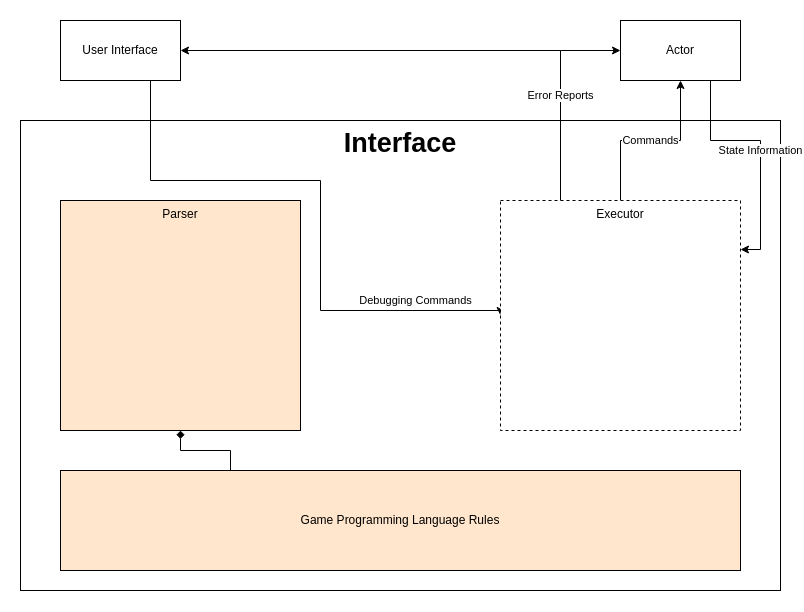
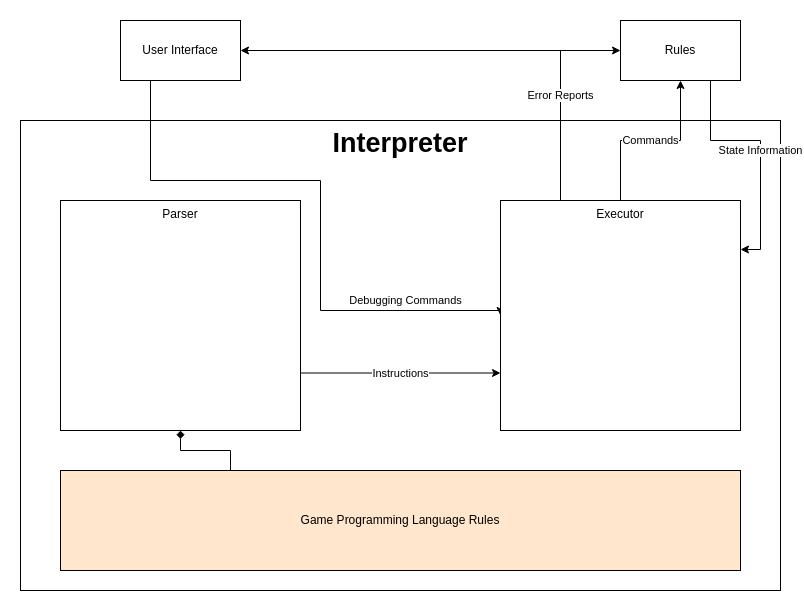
- <mxCell id="4" value="User Interface" style="rounded=0;whiteSpace=wrap;html=1;" vertex="1" parent="1"><mxGeometry x="60" y="20" width="120" height="60" as="geometry" /></mxCell>
+ <mxCell id="4" value="User Interface" style="rounded=0;whiteSpace=wrap;html=1;" vertex="1" parent="1"><mxGeometry x="120" y="20" width="120" height="60" as="geometry" /></mxCell>
- <mxCell id="6" value="Actor" style="rounded=0;whiteSpace=wrap;html=1;" vertex="1" parent="1"><mxGeometry x="620" y="20" width="120" height="60" as="geometry" /></mxCell>
+ <mxCell id="6" value="Rules" style="rounded=0;whiteSpace=wrap;html=1;" vertex="1" parent="1"><mxGeometry x="620" y="20" width="120" height="60" as="geometry" /></mxCell>
- <mxCell id="2" value="&lt;font style=&quot;font-size: 27px&quot;&gt;&lt;b&gt;Interface&lt;/b&gt;&lt;/font&gt;" style="rounded=0;whiteSpace=wrap;html=1;verticalAlign=top;" vertex="1" parent="1"><mxGeometry x="20" y="120" width="760" height="470" as="geometry" /></mxCell>
+ <mxCell id="2" value="&lt;font style=&quot;font-size: 27px&quot;&gt;&lt;b&gt;Interpreter&lt;/b&gt;&lt;/font&gt;" style="rounded=0;whiteSpace=wrap;html=1;verticalAlign=top;" vertex="1" parent="1"><mxGeometry x="20" y="120" width="760" height="470" as="geometry" /></mxCell>
- <mxCell id="8" value="Parser" style="rounded=0;whiteSpace=wrap;html=1;verticalAlign=top;fillColor=#ffe6cc;" vertex="1" parent="1"><mxGeometry x="60" y="200" width="240" height="230" as="geometry" /></mxCell>
+ <mxCell id="8" value="Parser" style="rounded=0;whiteSpace=wrap;html=1;verticalAlign=top;" vertex="1" parent="1"><mxGeometry x="60" y="200" width="240" height="230" as="geometry" /></mxCell>
- <mxCell id="12" value="Executor" style="rounded=0;whiteSpace=wrap;html=1;verticalAlign=top;dashed=1;" vertex="1" parent="1"><mxGeometry x="500" y="200" width="240" height="230" as="geometry" /></mxCell>
+ <mxCell id="12" value="Executor" style="rounded=0;whiteSpace=wrap;html=1;verticalAlign=top;" vertex="1" parent="1"><mxGeometry x="500" y="200" width="240" height="230" as="geometry" /></mxCell>
+ <mxCell id="7" value="Instructions" style="edgeStyle=orthogonalEdgeStyle;rounded=0;orthogonalLoop=1;jettySize=auto;html=1;exitX=1;exitY=0.75;exitDx=0;exitDy=0;entryX=0;entryY=0.75;entryDx=0;entryDy=0;" edge="1" parent="1" source="8" target="12"><mxGeometry relative="1" as="geometry" /></mxCell>
